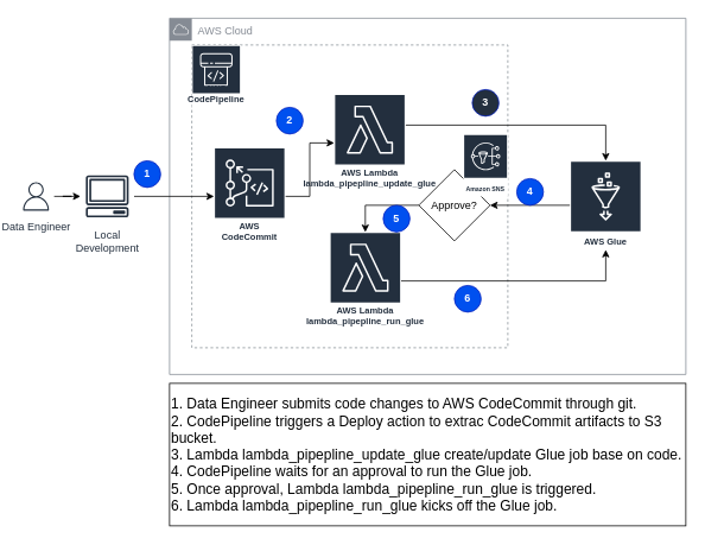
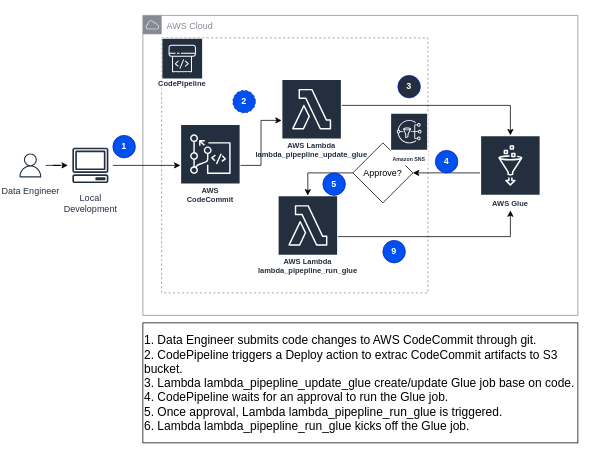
- <mxCell id="21" value="2" style="ellipse;whiteSpace=wrap;html=1;aspect=fixed;fillColor=#0050ef;fontColor=#ffffff;strokeColor=#001DBC;fontStyle=1" parent="1" vertex="1"><mxGeometry x="310" y="120" width="30" height="30" as="geometry" /></mxCell>
+ <mxCell id="21" value="2" style="ellipse;whiteSpace=wrap;html=1;aspect=fixed;fillColor=#0050ef;fontColor=#ffffff;strokeColor=#001DBC;fontStyle=1;dashed=1;" parent="1" vertex="1"><mxGeometry x="310" y="120" width="30" height="30" as="geometry" /></mxCell>
- <mxCell id="25" value="6" style="ellipse;whiteSpace=wrap;html=1;aspect=fixed;fillColor=#0050ef;fontColor=#ffffff;strokeColor=#001DBC;fontStyle=1" parent="1" vertex="1"><mxGeometry x="510" y="320" width="30" height="30" as="geometry" /></mxCell>
+ <mxCell id="25" value="9" style="ellipse;whiteSpace=wrap;html=1;aspect=fixed;fillColor=#0050ef;fontColor=#ffffff;strokeColor=#001DBC;fontStyle=1" parent="1" vertex="1"><mxGeometry x="510" y="320" width="30" height="30" as="geometry" /></mxCell>
